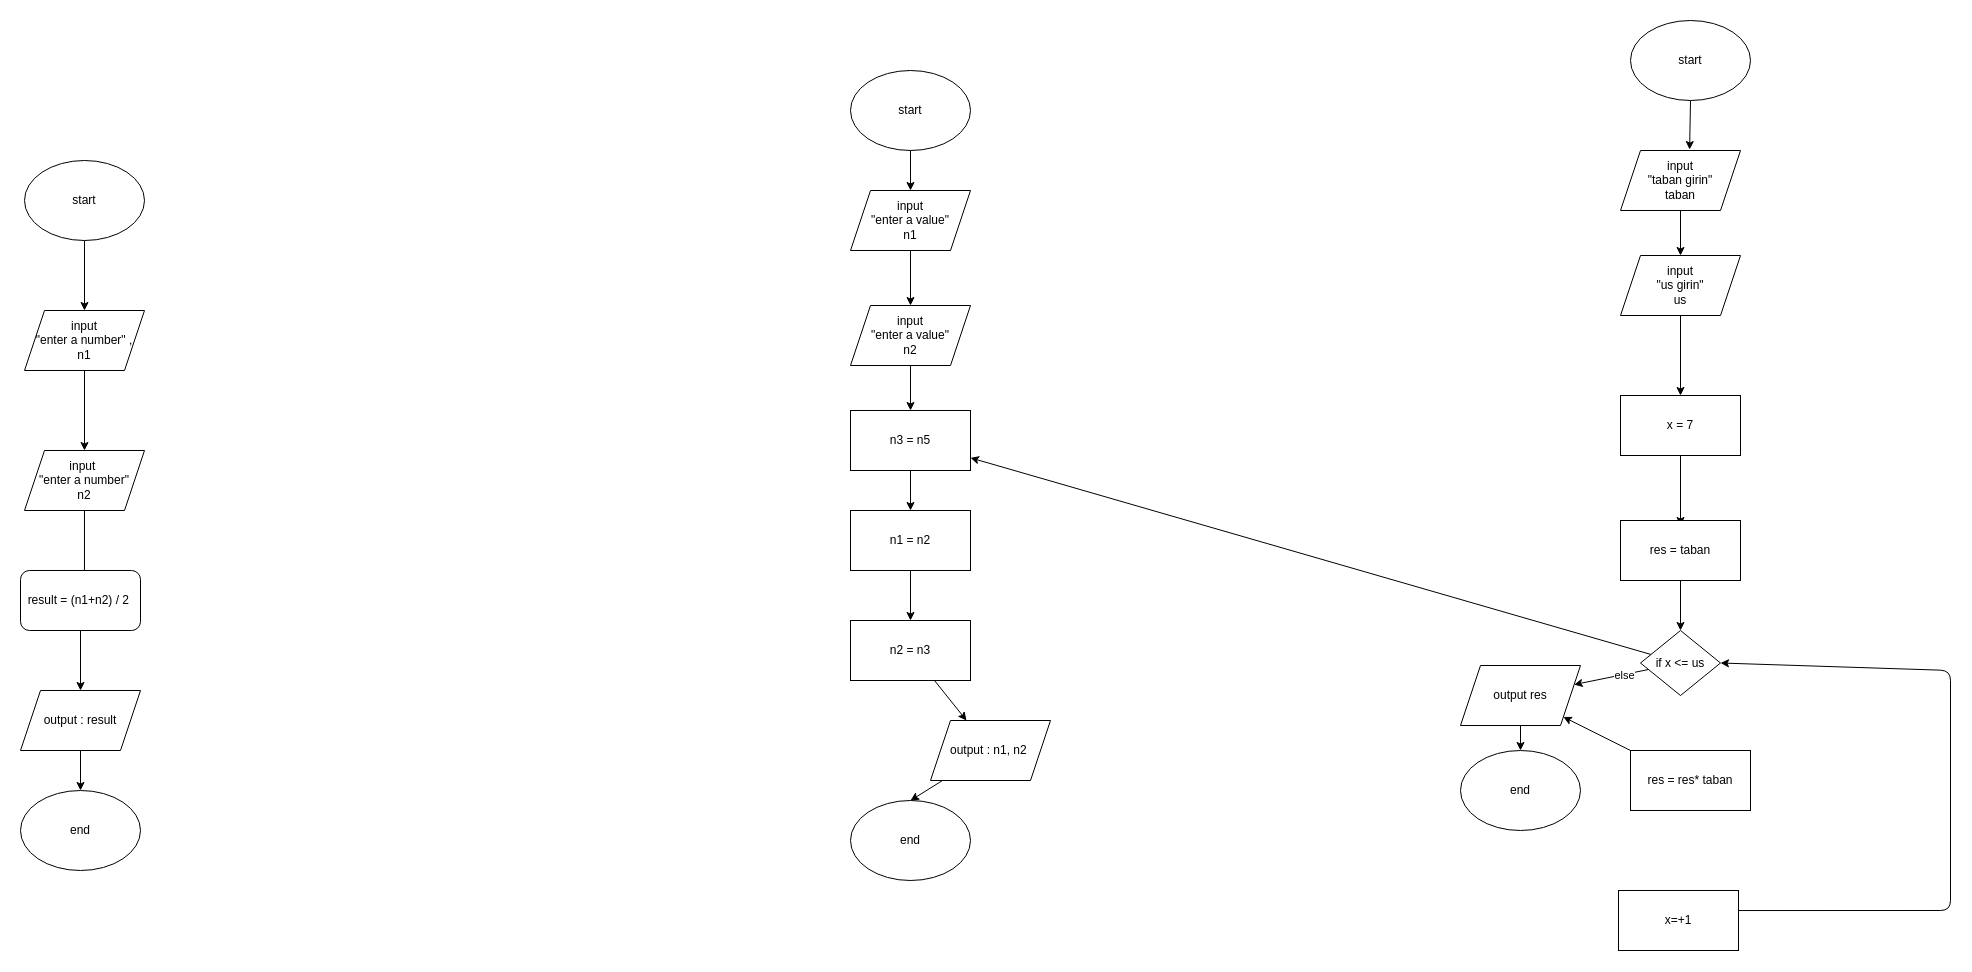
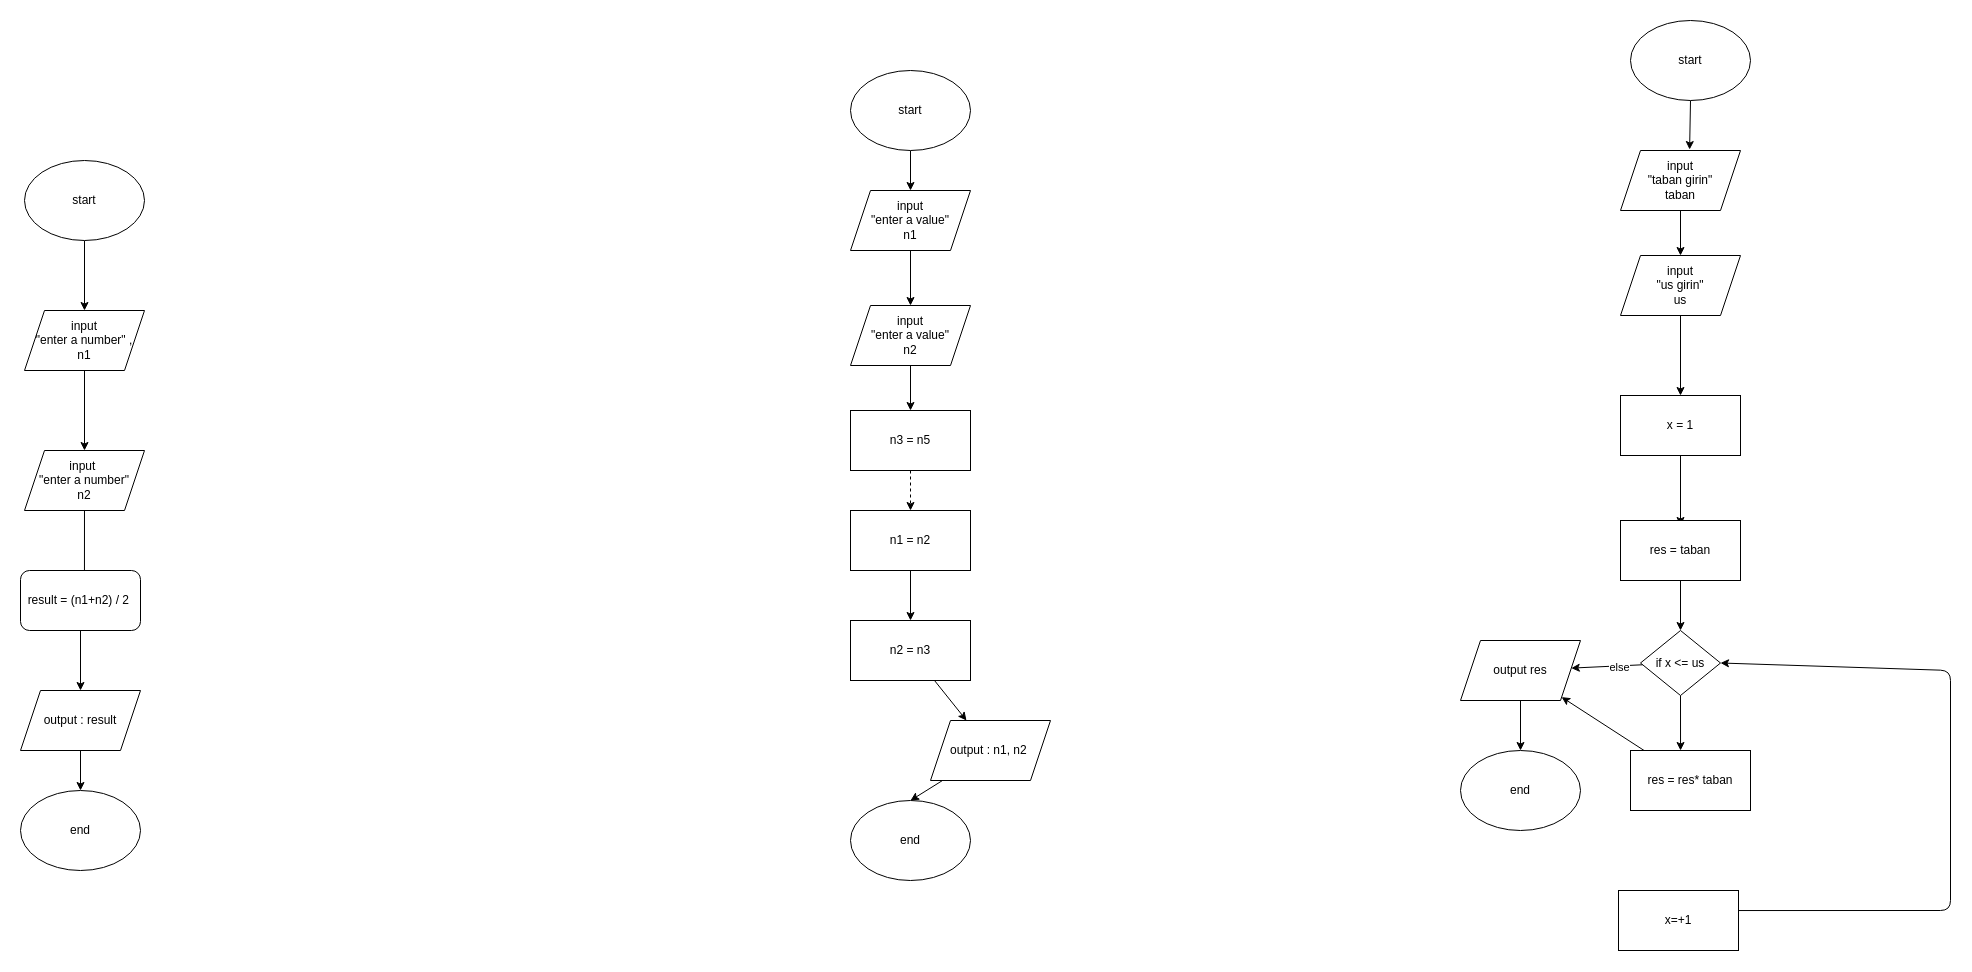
- <mxCell id="35" value="x = 7" style="whiteSpace=wrap;html=1;" vertex="1" parent="1"><mxGeometry x="1620" y="395" width="120" height="60" as="geometry" /></mxCell>
+ <mxCell id="35" value="x = 1" style="whiteSpace=wrap;html=1;" vertex="1" parent="1"><mxGeometry x="1620" y="395" width="120" height="60" as="geometry" /></mxCell>
- <mxCell id="18" style="edgeStyle=none;html=1;" edge="1" parent="1" source="19" target="21"><mxGeometry relative="1" as="geometry"><mxPoint x="910" y="570" as="targetPoint" /></mxGeometry></mxCell>
+ <mxCell id="18" style="edgeStyle=none;html=1;dashed=1;" edge="1" parent="1" source="19" target="21"><mxGeometry relative="1" as="geometry"><mxPoint x="910" y="570" as="targetPoint" /></mxGeometry></mxCell>
- <mxCell id="36" style="edgeStyle=none;html=1;" edge="1" parent="1" source="39" target="19"><mxGeometry relative="1" as="geometry" /></mxCell>
+ <mxCell id="36" style="edgeStyle=none;html=1;entryX=0.417;entryY=0;entryDx=0;entryDy=0;entryPerimeter=0;" edge="1" parent="1" source="39" target="43"><mxGeometry relative="1" as="geometry" /></mxCell>
- <mxCell id="47" value="output res" style="shape=parallelogram;perimeter=parallelogramPerimeter;whiteSpace=wrap;html=1;fixedSize=1;" vertex="1" parent="1"><mxGeometry x="1460" y="665" width="120" height="60" as="geometry" /></mxCell>
+ <mxCell id="47" value="output res" style="shape=parallelogram;perimeter=parallelogramPerimeter;whiteSpace=wrap;html=1;fixedSize=1;" vertex="1" parent="1"><mxGeometry x="1460" y="640" width="120" height="60" as="geometry" /></mxCell>
